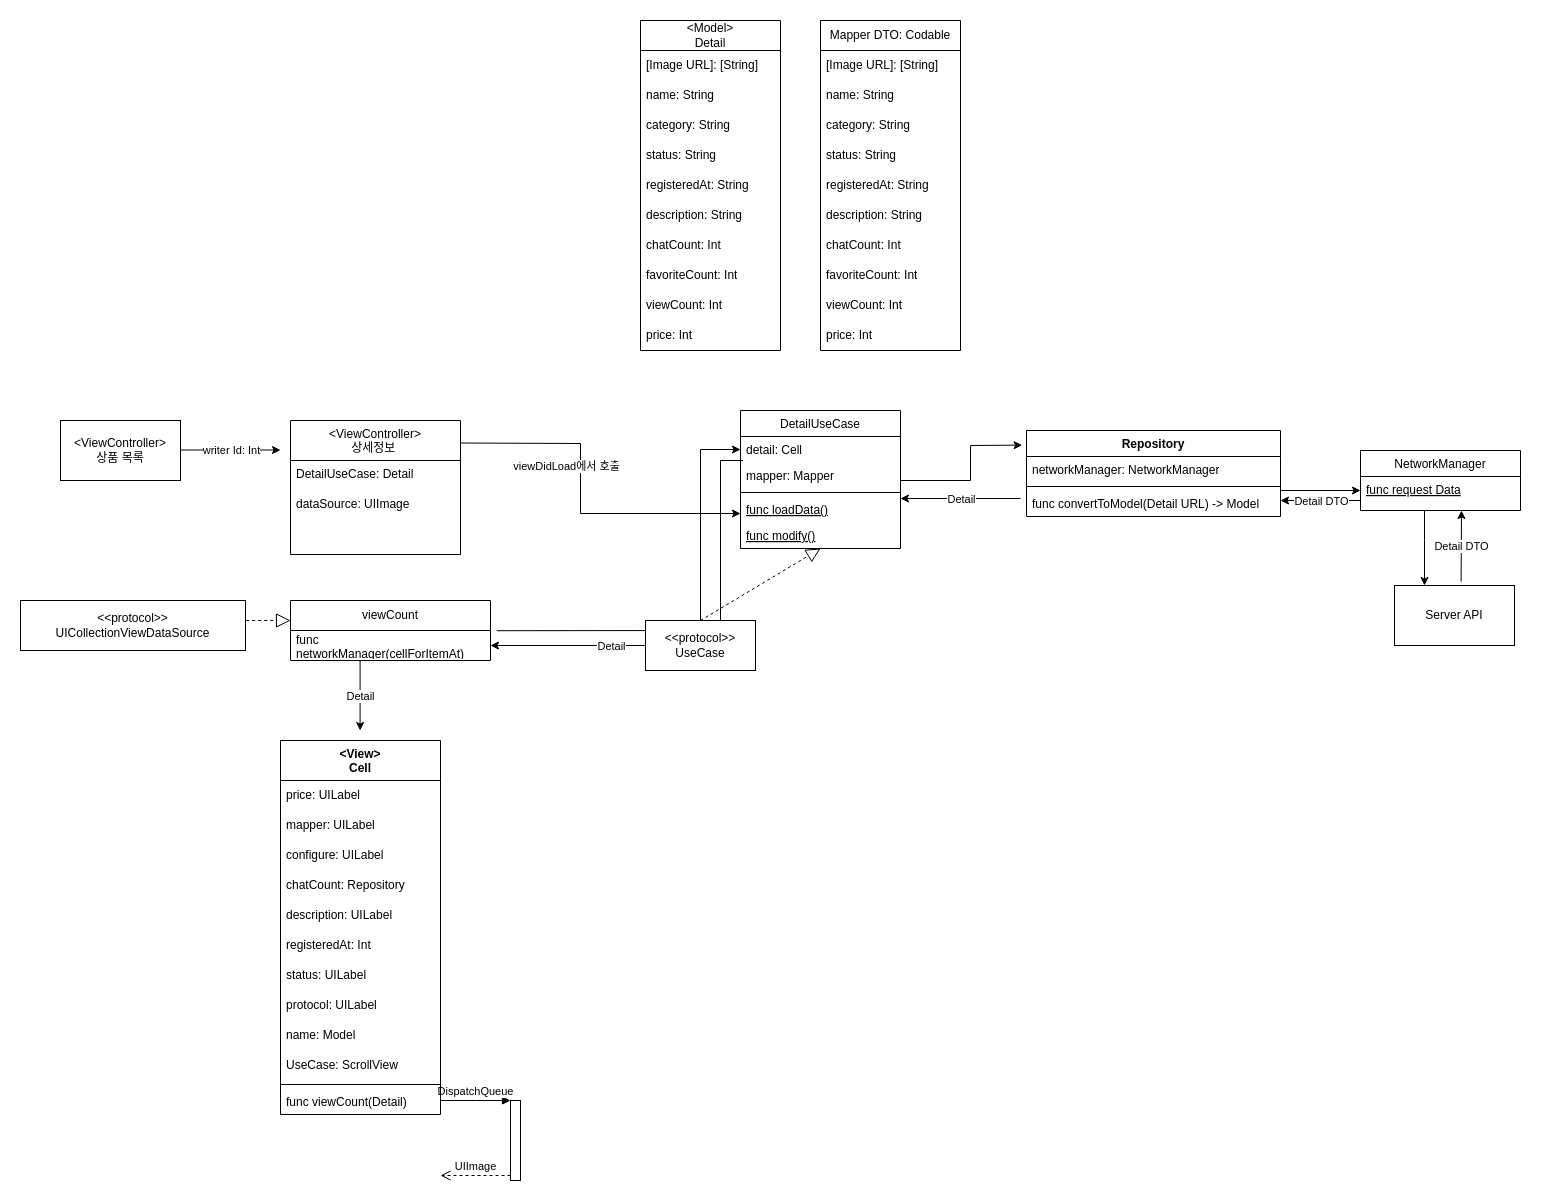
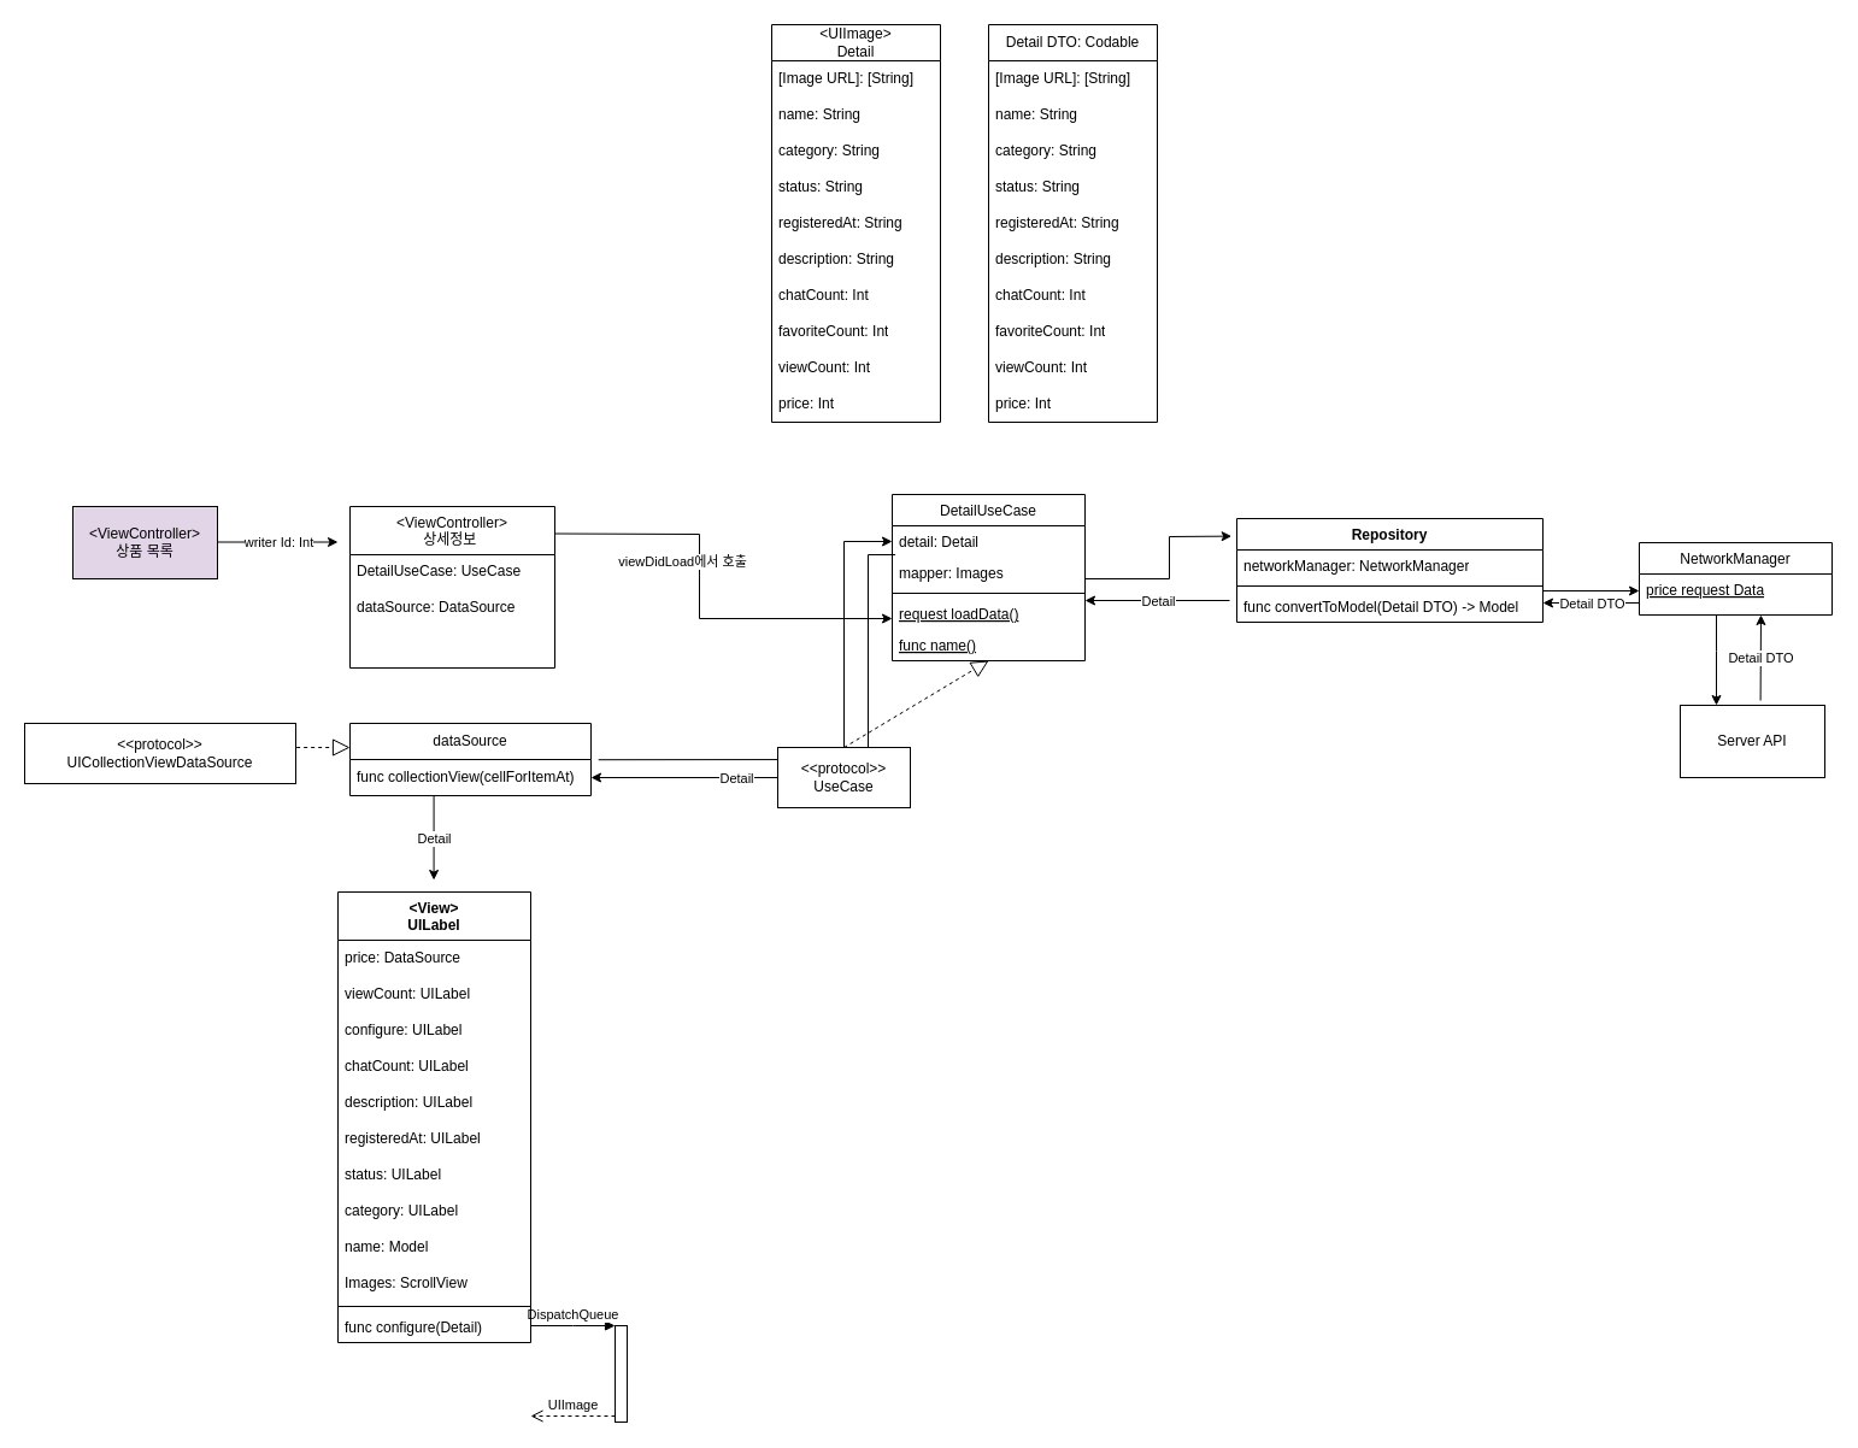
- <mxCell id="45" value="&amp;lt;Model&amp;gt;&lt;br&gt;Detail" style="swimlane;fontStyle=0;childLayout=stackLayout;horizontal=1;startSize=30;horizontalStack=0;resizeParent=1;resizeParentMax=0;resizeLast=0;collapsible=1;marginBottom=0;whiteSpace=wrap;html=1;" vertex="1" parent="1"><mxGeometry x="640" y="20" width="140" height="330" as="geometry" /></mxCell>
+ <mxCell id="45" value="&amp;lt;UIImage&amp;gt;&lt;br&gt;Detail" style="swimlane;fontStyle=0;childLayout=stackLayout;horizontal=1;startSize=30;horizontalStack=0;resizeParent=1;resizeParentMax=0;resizeLast=0;collapsible=1;marginBottom=0;whiteSpace=wrap;html=1;" vertex="1" parent="1"><mxGeometry x="640" y="20" width="140" height="330" as="geometry" /></mxCell>
- <mxCell id="20" value="Mapper DTO: Codable" style="swimlane;fontStyle=0;childLayout=stackLayout;horizontal=1;startSize=30;horizontalStack=0;resizeParent=1;resizeParentMax=0;resizeLast=0;collapsible=1;marginBottom=0;whiteSpace=wrap;html=1;" vertex="1" parent="1"><mxGeometry x="820" y="20" width="140" height="330" as="geometry" /></mxCell>
+ <mxCell id="20" value="Detail DTO: Codable" style="swimlane;fontStyle=0;childLayout=stackLayout;horizontal=1;startSize=30;horizontalStack=0;resizeParent=1;resizeParentMax=0;resizeLast=0;collapsible=1;marginBottom=0;whiteSpace=wrap;html=1;" vertex="1" parent="1"><mxGeometry x="820" y="20" width="140" height="330" as="geometry" /></mxCell>
- <mxCell id="9" value="detail: Cell" style="text;align=left;verticalAlign=top;spacingLeft=4;spacingRight=4;overflow=hidden;rotatable=0;points=[[0,0.5],[1,0.5]];portConstraint=eastwest;" vertex="1" parent="8"><mxGeometry y="26" width="160" height="26" as="geometry" /></mxCell>
+ <mxCell id="9" value="detail: Detail" style="text;align=left;verticalAlign=top;spacingLeft=4;spacingRight=4;overflow=hidden;rotatable=0;points=[[0,0.5],[1,0.5]];portConstraint=eastwest;" vertex="1" parent="8"><mxGeometry y="26" width="160" height="26" as="geometry" /></mxCell>
- <mxCell id="5" value="&amp;lt;ViewController&amp;gt;&lt;br&gt;상품 목록" style="rounded=0;whiteSpace=wrap;html=1;" vertex="1" parent="1"><mxGeometry x="60" y="420" width="120" height="60" as="geometry" /></mxCell>
+ <mxCell id="5" value="&amp;lt;ViewController&amp;gt;&lt;br&gt;상품 목록" style="rounded=0;whiteSpace=wrap;html=1;fillColor=#e1d5e7;" vertex="1" parent="1"><mxGeometry x="60" y="420" width="120" height="60" as="geometry" /></mxCell>
- <mxCell id="3" value="DetailUseCase: Detail" style="text;align=left;verticalAlign=top;spacingLeft=4;spacingRight=4;overflow=hidden;rotatable=0;points=[[0,0.5],[1,0.5]];portConstraint=eastwest;" vertex="1" parent="2"><mxGeometry y="40" width="170" height="30" as="geometry" /></mxCell>
+ <mxCell id="3" value="DetailUseCase: UseCase" style="text;align=left;verticalAlign=top;spacingLeft=4;spacingRight=4;overflow=hidden;rotatable=0;points=[[0,0.5],[1,0.5]];portConstraint=eastwest;" vertex="1" parent="2"><mxGeometry y="40" width="170" height="30" as="geometry" /></mxCell>
- <mxCell id="10" value="mapper: Mapper" style="text;strokeColor=none;fillColor=none;align=left;verticalAlign=top;spacingLeft=4;spacingRight=4;overflow=hidden;rotatable=0;points=[[0,0.5],[1,0.5]];portConstraint=eastwest;whiteSpace=wrap;html=1;" vertex="1" parent="8"><mxGeometry y="52" width="160" height="26" as="geometry" /></mxCell>
+ <mxCell id="10" value="mapper: Images" style="text;strokeColor=none;fillColor=none;align=left;verticalAlign=top;spacingLeft=4;spacingRight=4;overflow=hidden;rotatable=0;points=[[0,0.5],[1,0.5]];portConstraint=eastwest;whiteSpace=wrap;html=1;" vertex="1" parent="8"><mxGeometry y="52" width="160" height="26" as="geometry" /></mxCell>
- <mxCell id="16" value="func request Data" style="text;align=left;verticalAlign=top;spacingLeft=4;spacingRight=4;overflow=hidden;rotatable=0;points=[[0,0.5],[1,0.5]];portConstraint=eastwest;fontStyle=4" vertex="1" parent="15"><mxGeometry y="26" width="160" height="26" as="geometry" /></mxCell>
+ <mxCell id="16" value="price request Data" style="text;align=left;verticalAlign=top;spacingLeft=4;spacingRight=4;overflow=hidden;rotatable=0;points=[[0,0.5],[1,0.5]];portConstraint=eastwest;fontStyle=4" vertex="1" parent="15"><mxGeometry y="26" width="160" height="26" as="geometry" /></mxCell>
- <mxCell id="4" value="dataSource: UIImage" style="text;align=left;verticalAlign=top;spacingLeft=4;spacingRight=4;overflow=hidden;rotatable=0;points=[[0,0.5],[1,0.5]];portConstraint=eastwest;" vertex="1" parent="2"><mxGeometry y="70" width="170" height="30" as="geometry" /></mxCell>
+ <mxCell id="4" value="dataSource: DataSource" style="text;align=left;verticalAlign=top;spacingLeft=4;spacingRight=4;overflow=hidden;rotatable=0;points=[[0,0.5],[1,0.5]];portConstraint=eastwest;" vertex="1" parent="2"><mxGeometry y="70" width="170" height="30" as="geometry" /></mxCell>
- <mxCell id="59" value="func convertToModel(Detail URL) -&amp;gt; Model" style="text;strokeColor=none;fillColor=none;align=left;verticalAlign=top;spacingLeft=4;spacingRight=4;overflow=hidden;rotatable=0;points=[[0,0.5],[1,0.5]];portConstraint=eastwest;whiteSpace=wrap;html=1;" vertex="1" parent="56"><mxGeometry y="60" width="254" height="26" as="geometry" /></mxCell>
+ <mxCell id="59" value="func convertToModel(Detail DTO) -&amp;gt; Model" style="text;strokeColor=none;fillColor=none;align=left;verticalAlign=top;spacingLeft=4;spacingRight=4;overflow=hidden;rotatable=0;points=[[0,0.5],[1,0.5]];portConstraint=eastwest;whiteSpace=wrap;html=1;" vertex="1" parent="56"><mxGeometry y="60" width="254" height="26" as="geometry" /></mxCell>
- <mxCell id="12" value="func loadData()" style="text;align=left;verticalAlign=top;spacingLeft=4;spacingRight=4;overflow=hidden;rotatable=0;points=[[0,0.5],[1,0.5]];portConstraint=eastwest;fontStyle=4" vertex="1" parent="8"><mxGeometry y="86" width="160" height="26" as="geometry" /></mxCell>
+ <mxCell id="12" value="request loadData()" style="text;align=left;verticalAlign=top;spacingLeft=4;spacingRight=4;overflow=hidden;rotatable=0;points=[[0,0.5],[1,0.5]];portConstraint=eastwest;fontStyle=4" vertex="1" parent="8"><mxGeometry y="86" width="160" height="26" as="geometry" /></mxCell>
- <mxCell id="13" value="func modify()" style="text;align=left;verticalAlign=top;spacingLeft=4;spacingRight=4;overflow=hidden;rotatable=0;points=[[0,0.5],[1,0.5]];portConstraint=eastwest;fontStyle=4" vertex="1" parent="8"><mxGeometry y="112" width="160" height="26" as="geometry" /></mxCell>
+ <mxCell id="13" value="func name()" style="text;align=left;verticalAlign=top;spacingLeft=4;spacingRight=4;overflow=hidden;rotatable=0;points=[[0,0.5],[1,0.5]];portConstraint=eastwest;fontStyle=4" vertex="1" parent="8"><mxGeometry y="112" width="160" height="26" as="geometry" /></mxCell>
- <mxCell id="37" value="viewCount" style="swimlane;fontStyle=0;childLayout=stackLayout;horizontal=1;startSize=30;horizontalStack=0;resizeParent=1;resizeParentMax=0;resizeLast=0;collapsible=1;marginBottom=0;whiteSpace=wrap;html=1;" vertex="1" parent="1"><mxGeometry x="290" y="600" width="200" height="60" as="geometry" /></mxCell>
+ <mxCell id="37" value="dataSource" style="swimlane;fontStyle=0;childLayout=stackLayout;horizontal=1;startSize=30;horizontalStack=0;resizeParent=1;resizeParentMax=0;resizeLast=0;collapsible=1;marginBottom=0;whiteSpace=wrap;html=1;" vertex="1" parent="1"><mxGeometry x="290" y="600" width="200" height="60" as="geometry" /></mxCell>
- <mxCell id="38" value="func networkManager(cellForItemAt)" style="text;strokeColor=none;fillColor=none;align=left;verticalAlign=middle;spacingLeft=4;spacingRight=4;overflow=hidden;points=[[0,0.5],[1,0.5]];portConstraint=eastwest;rotatable=0;whiteSpace=wrap;html=1;" vertex="1" parent="37"><mxGeometry y="30" width="200" height="30" as="geometry" /></mxCell>
+ <mxCell id="38" value="func collectionView(cellForItemAt)" style="text;strokeColor=none;fillColor=none;align=left;verticalAlign=middle;spacingLeft=4;spacingRight=4;overflow=hidden;points=[[0,0.5],[1,0.5]];portConstraint=eastwest;rotatable=0;whiteSpace=wrap;html=1;" vertex="1" parent="37"><mxGeometry y="30" width="200" height="30" as="geometry" /></mxCell>
- <mxCell id="67" value="&amp;lt;View&amp;gt;&lt;br&gt;Cell" style="swimlane;fontStyle=1;align=center;verticalAlign=top;childLayout=stackLayout;horizontal=1;startSize=40;horizontalStack=0;resizeParent=1;resizeParentMax=0;resizeLast=0;collapsible=1;marginBottom=0;whiteSpace=wrap;html=1;" vertex="1" parent="1"><mxGeometry x="280" y="740" width="160" height="374" as="geometry" /></mxCell>
+ <mxCell id="67" value="&amp;lt;View&amp;gt;&lt;br&gt;UILabel" style="swimlane;fontStyle=1;align=center;verticalAlign=top;childLayout=stackLayout;horizontal=1;startSize=40;horizontalStack=0;resizeParent=1;resizeParentMax=0;resizeLast=0;collapsible=1;marginBottom=0;whiteSpace=wrap;html=1;" vertex="1" parent="1"><mxGeometry x="280" y="740" width="160" height="374" as="geometry" /></mxCell>
- <mxCell id="68" value="price: UILabel" style="text;strokeColor=none;fillColor=none;align=left;verticalAlign=middle;spacingLeft=4;spacingRight=4;overflow=hidden;points=[[0,0.5],[1,0.5]];portConstraint=eastwest;rotatable=0;whiteSpace=wrap;html=1;" vertex="1" parent="67"><mxGeometry y="40" width="160" height="30" as="geometry" /></mxCell>
+ <mxCell id="68" value="price: DataSource" style="text;strokeColor=none;fillColor=none;align=left;verticalAlign=middle;spacingLeft=4;spacingRight=4;overflow=hidden;points=[[0,0.5],[1,0.5]];portConstraint=eastwest;rotatable=0;whiteSpace=wrap;html=1;" vertex="1" parent="67"><mxGeometry y="40" width="160" height="30" as="geometry" /></mxCell>
- <mxCell id="69" value="mapper: UILabel" style="text;strokeColor=none;fillColor=none;align=left;verticalAlign=middle;spacingLeft=4;spacingRight=4;overflow=hidden;points=[[0,0.5],[1,0.5]];portConstraint=eastwest;rotatable=0;whiteSpace=wrap;html=1;" vertex="1" parent="67"><mxGeometry y="70" width="160" height="30" as="geometry" /></mxCell>
+ <mxCell id="69" value="viewCount: UILabel" style="text;strokeColor=none;fillColor=none;align=left;verticalAlign=middle;spacingLeft=4;spacingRight=4;overflow=hidden;points=[[0,0.5],[1,0.5]];portConstraint=eastwest;rotatable=0;whiteSpace=wrap;html=1;" vertex="1" parent="67"><mxGeometry y="70" width="160" height="30" as="geometry" /></mxCell>
- <mxCell id="71" value="chatCount: Repository" style="text;strokeColor=none;fillColor=none;align=left;verticalAlign=middle;spacingLeft=4;spacingRight=4;overflow=hidden;points=[[0,0.5],[1,0.5]];portConstraint=eastwest;rotatable=0;whiteSpace=wrap;html=1;" vertex="1" parent="67"><mxGeometry y="130" width="160" height="30" as="geometry" /></mxCell>
+ <mxCell id="71" value="chatCount: UILabel" style="text;strokeColor=none;fillColor=none;align=left;verticalAlign=middle;spacingLeft=4;spacingRight=4;overflow=hidden;points=[[0,0.5],[1,0.5]];portConstraint=eastwest;rotatable=0;whiteSpace=wrap;html=1;" vertex="1" parent="67"><mxGeometry y="130" width="160" height="30" as="geometry" /></mxCell>
- <mxCell id="73" value="registeredAt: Int" style="text;strokeColor=none;fillColor=none;align=left;verticalAlign=middle;spacingLeft=4;spacingRight=4;overflow=hidden;points=[[0,0.5],[1,0.5]];portConstraint=eastwest;rotatable=0;whiteSpace=wrap;html=1;" vertex="1" parent="67"><mxGeometry y="190" width="160" height="30" as="geometry" /></mxCell>
+ <mxCell id="73" value="registeredAt: UILabel" style="text;strokeColor=none;fillColor=none;align=left;verticalAlign=middle;spacingLeft=4;spacingRight=4;overflow=hidden;points=[[0,0.5],[1,0.5]];portConstraint=eastwest;rotatable=0;whiteSpace=wrap;html=1;" vertex="1" parent="67"><mxGeometry y="190" width="160" height="30" as="geometry" /></mxCell>
- <mxCell id="75" value="protocol: UILabel" style="text;strokeColor=none;fillColor=none;align=left;verticalAlign=middle;spacingLeft=4;spacingRight=4;overflow=hidden;points=[[0,0.5],[1,0.5]];portConstraint=eastwest;rotatable=0;whiteSpace=wrap;html=1;" vertex="1" parent="67"><mxGeometry y="250" width="160" height="30" as="geometry" /></mxCell>
+ <mxCell id="75" value="category: UILabel" style="text;strokeColor=none;fillColor=none;align=left;verticalAlign=middle;spacingLeft=4;spacingRight=4;overflow=hidden;points=[[0,0.5],[1,0.5]];portConstraint=eastwest;rotatable=0;whiteSpace=wrap;html=1;" vertex="1" parent="67"><mxGeometry y="250" width="160" height="30" as="geometry" /></mxCell>
- <mxCell id="77" value="UseCase: ScrollView" style="text;strokeColor=none;fillColor=none;align=left;verticalAlign=middle;spacingLeft=4;spacingRight=4;overflow=hidden;points=[[0,0.5],[1,0.5]];portConstraint=eastwest;rotatable=0;whiteSpace=wrap;html=1;" vertex="1" parent="67"><mxGeometry y="310" width="160" height="30" as="geometry" /></mxCell>
+ <mxCell id="77" value="Images: ScrollView" style="text;strokeColor=none;fillColor=none;align=left;verticalAlign=middle;spacingLeft=4;spacingRight=4;overflow=hidden;points=[[0,0.5],[1,0.5]];portConstraint=eastwest;rotatable=0;whiteSpace=wrap;html=1;" vertex="1" parent="67"><mxGeometry y="310" width="160" height="30" as="geometry" /></mxCell>
- <mxCell id="79" value="func viewCount(Detail)" style="text;strokeColor=none;fillColor=none;align=left;verticalAlign=top;spacingLeft=4;spacingRight=4;overflow=hidden;rotatable=0;points=[[0,0.5],[1,0.5]];portConstraint=eastwest;whiteSpace=wrap;html=1;" vertex="1" parent="67"><mxGeometry y="348" width="160" height="26" as="geometry" /></mxCell>
+ <mxCell id="79" value="func configure(Detail)" style="text;strokeColor=none;fillColor=none;align=left;verticalAlign=top;spacingLeft=4;spacingRight=4;overflow=hidden;rotatable=0;points=[[0,0.5],[1,0.5]];portConstraint=eastwest;whiteSpace=wrap;html=1;" vertex="1" parent="67"><mxGeometry y="348" width="160" height="26" as="geometry" /></mxCell>
